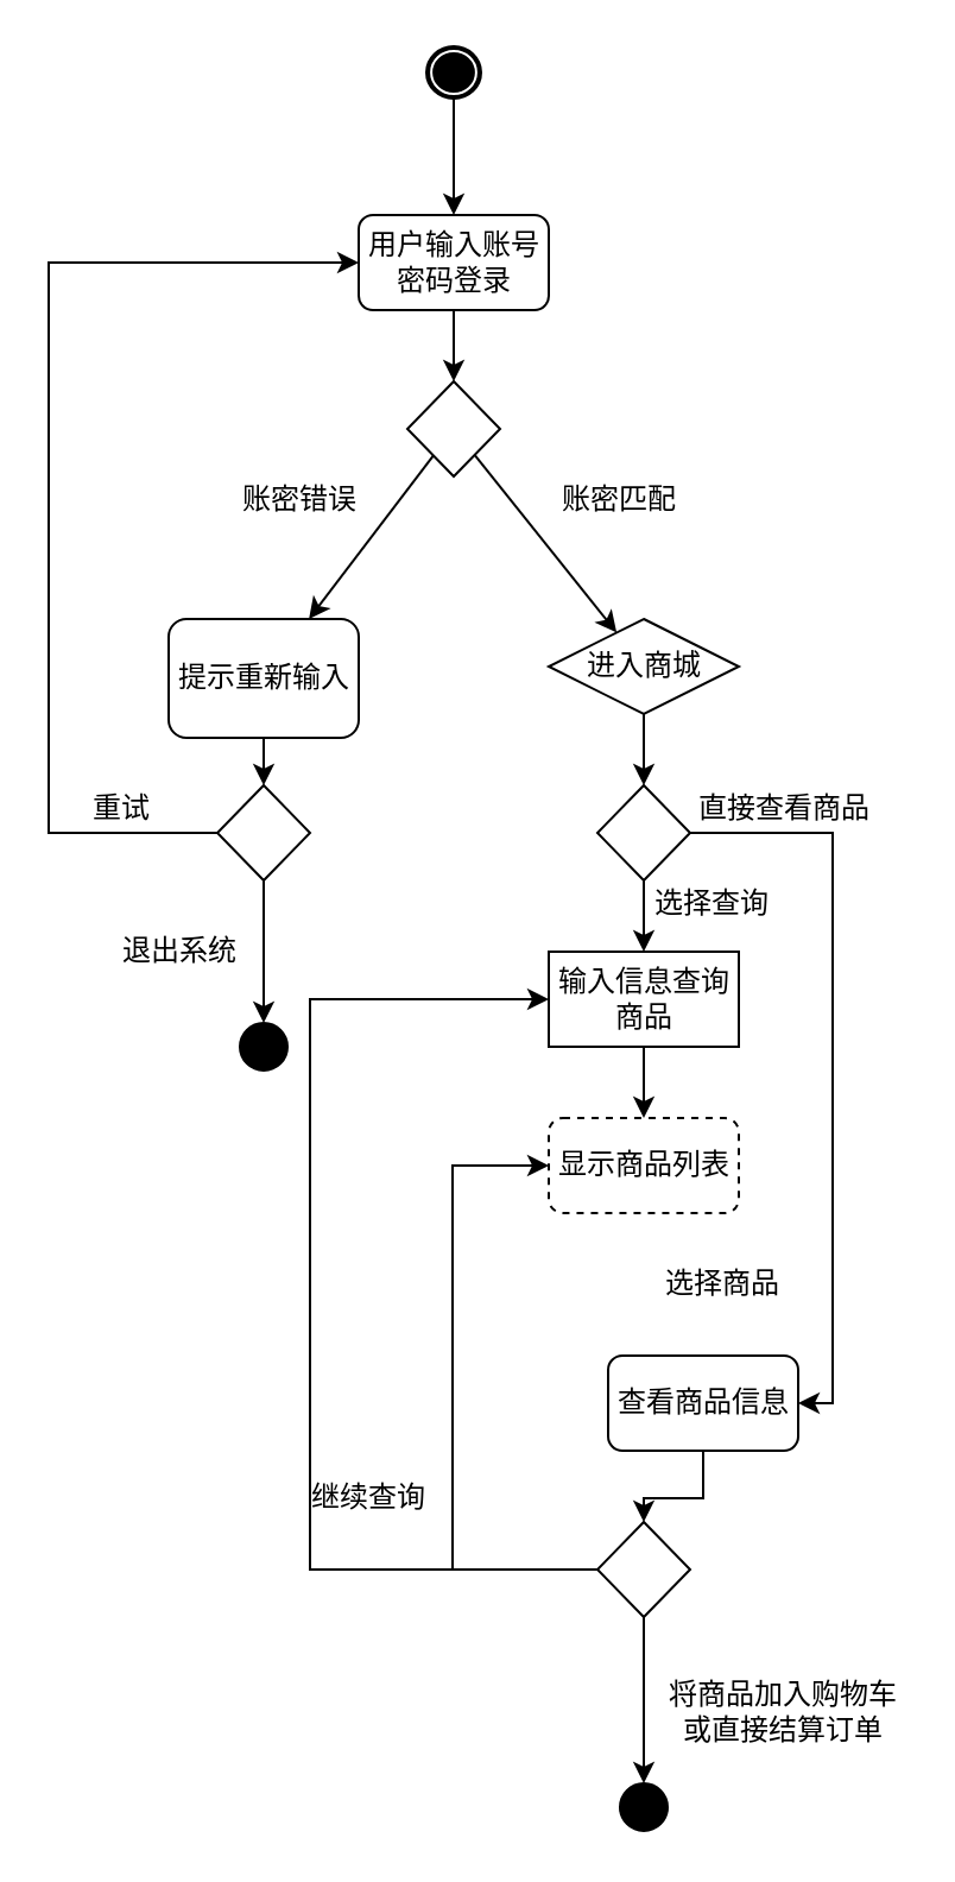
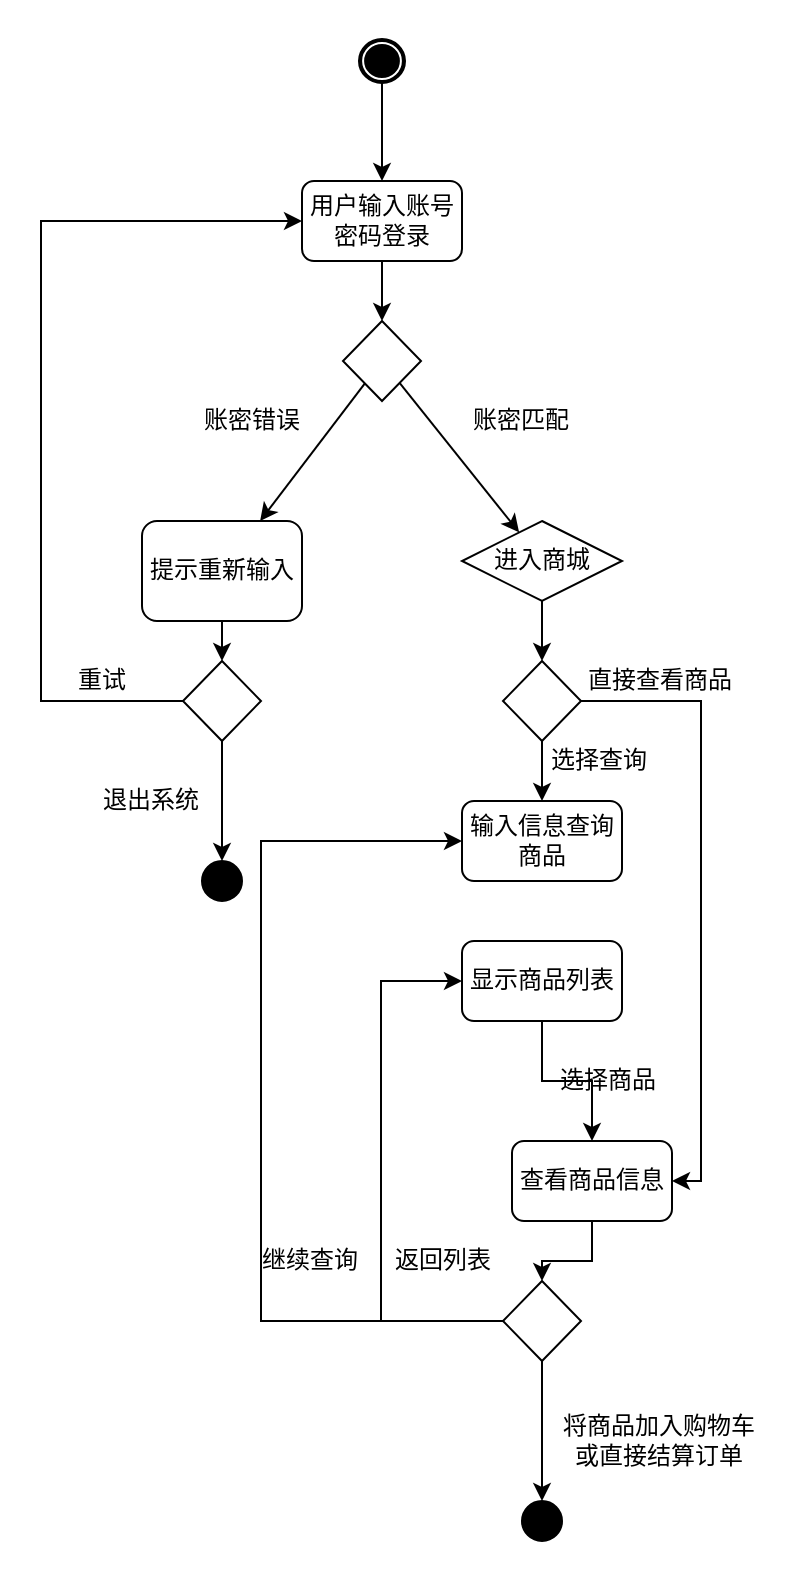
- <mxCell id="23" value="输入信息查询商品" style="whiteSpace=wrap;html=1;rounded=0;" vertex="1" parent="1"><mxGeometry x="230.5" y="400" width="80" height="40" as="geometry" /></mxCell>
+ <mxCell id="23" value="输入信息查询商品" style="rounded=1;whiteSpace=wrap;html=1;" vertex="1" parent="1"><mxGeometry x="230.5" y="400" width="80" height="40" as="geometry" /></mxCell>
- <mxCell id="22" style="edgeStyle=orthogonalEdgeStyle;rounded=0;orthogonalLoop=1;jettySize=auto;html=1;" edge="1" parent="1" source="23" target="26"><mxGeometry relative="1" as="geometry" /></mxCell>
- <mxCell id="26" value="显示商品列表" style="rounded=1;whiteSpace=wrap;html=1;dashed=1;" vertex="1" parent="1"><mxGeometry x="230.5" y="470" width="80" height="40" as="geometry" /></mxCell>
+ <mxCell id="26" value="显示商品列表" style="rounded=1;whiteSpace=wrap;html=1;" vertex="1" parent="1"><mxGeometry x="230.5" y="470" width="80" height="40" as="geometry" /></mxCell>
+ <mxCell id="25" style="edgeStyle=orthogonalEdgeStyle;rounded=0;orthogonalLoop=1;jettySize=auto;html=1;" edge="1" parent="1" source="26" target="31"><mxGeometry relative="1" as="geometry" /></mxCell>
+ <mxCell id="40" value="返回列表" style="text;html=1;strokeColor=none;fillColor=none;align=center;verticalAlign=middle;whiteSpace=wrap;rounded=0;" vertex="1" parent="1"><mxGeometry x="192" y="620" width="59" height="20" as="geometry" /></mxCell>
